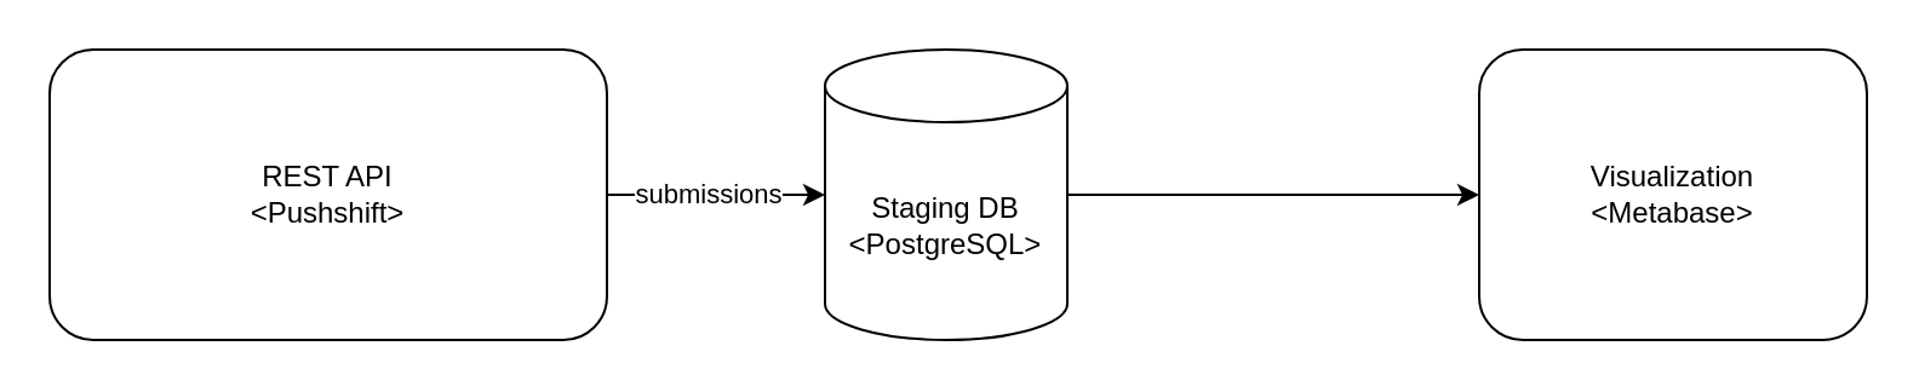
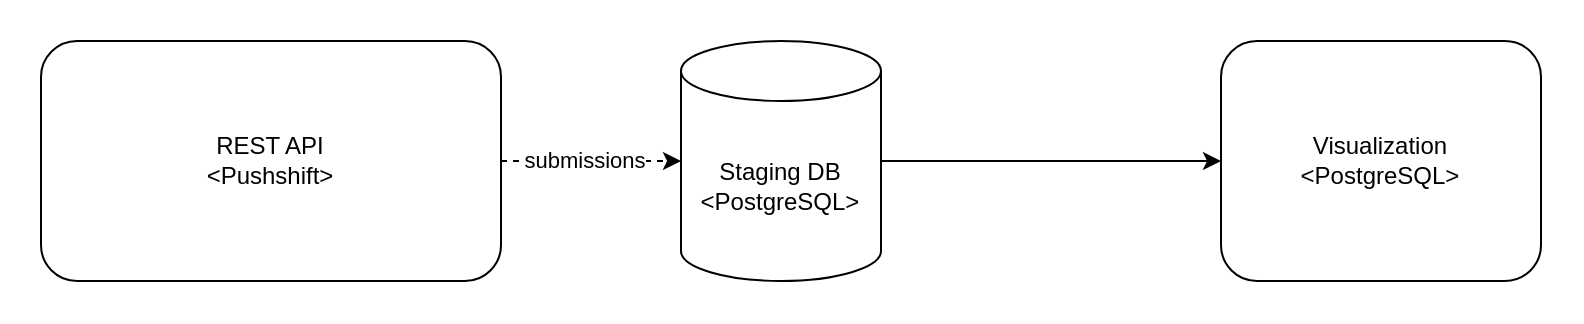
- <mxCell id="2" style="edgeStyle=orthogonalEdgeStyle;rounded=0;orthogonalLoop=1;jettySize=auto;html=1;entryX=0;entryY=0.5;entryDx=0;entryDy=0;entryPerimeter=0;" edge="1" parent="1" source="4" target="6"><mxGeometry relative="1" as="geometry" /></mxCell>
+ <mxCell id="2" style="edgeStyle=orthogonalEdgeStyle;rounded=0;orthogonalLoop=1;jettySize=auto;html=1;entryX=0;entryY=0.5;entryDx=0;entryDy=0;entryPerimeter=0;dashed=1;" edge="1" parent="1" source="4" target="6"><mxGeometry relative="1" as="geometry" /></mxCell>
- <mxCell id="7" value="Visualization&lt;br&gt;&amp;lt;Metabase&amp;gt;" style="rounded=1;whiteSpace=wrap;html=1;" vertex="1" parent="1"><mxGeometry x="610" y="20" width="160" height="120" as="geometry" /></mxCell>
+ <mxCell id="7" value="Visualization&lt;br&gt;&amp;lt;PostgreSQL&amp;gt;" style="rounded=1;whiteSpace=wrap;html=1;" vertex="1" parent="1"><mxGeometry x="610" y="20" width="160" height="120" as="geometry" /></mxCell>
